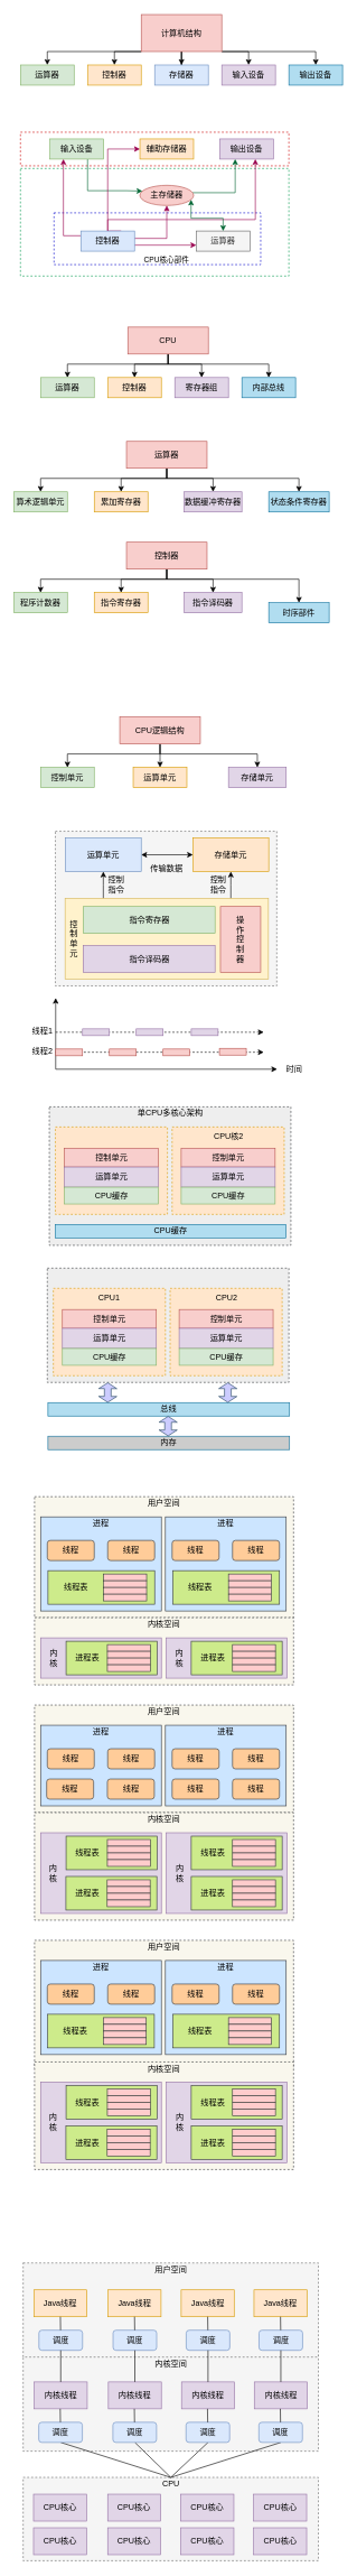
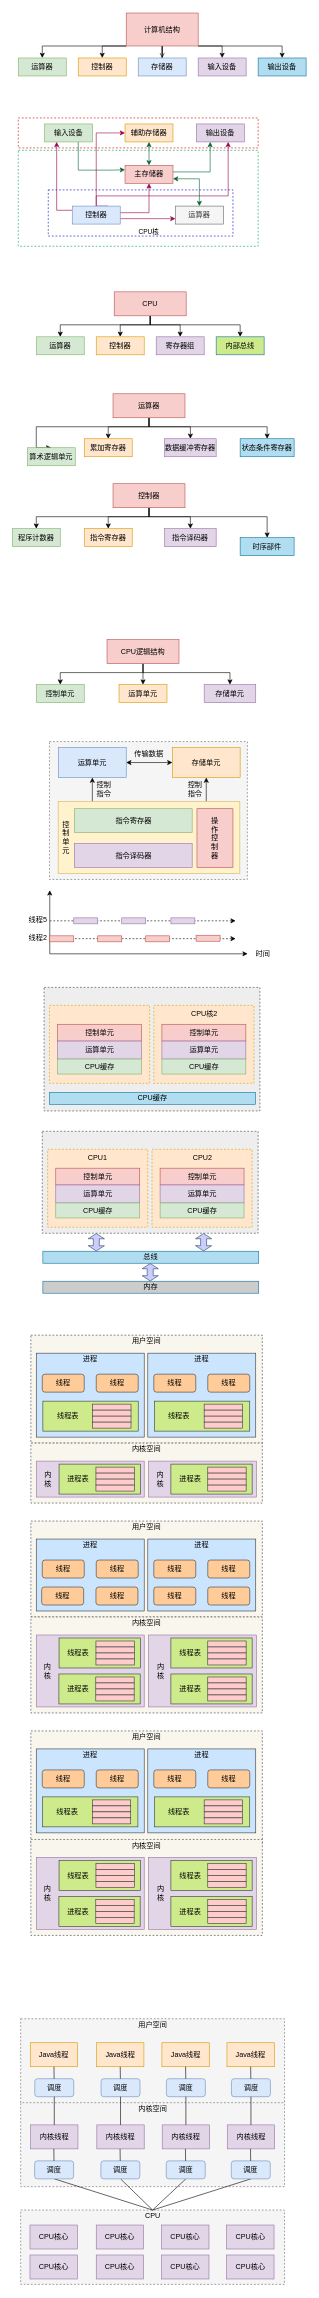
- <mxCell id="13" style="edgeStyle=orthogonalEdgeStyle;rounded=0;orthogonalLoop=1;jettySize=auto;html=1;entryX=0.5;entryY=0;entryDx=0;entryDy=0;" parent="1" source="18" target="21" edge="1"><mxGeometry relative="1" as="geometry" /></mxCell>
+ <mxCell id="13" style="edgeStyle=orthogonalEdgeStyle;rounded=0;orthogonalLoop=1;jettySize=auto;html=1;entryX=0.5;entryY=0;entryDx=0;entryDy=0;endArrow=open;" parent="1" source="18" target="21" edge="1"><mxGeometry relative="1" as="geometry" /></mxCell>
+ <mxCell id="38" value="" style="endArrow=classic;startArrow=classic;html=1;entryX=0.5;entryY=1;entryDx=0;entryDy=0;exitX=0.5;exitY=0;exitDx=0;exitDy=0;strokeColor=#006633;" parent="1" source="30" target="26" edge="1"><mxGeometry width="50" height="50" relative="1" as="geometry"><mxPoint x="240" y="285" as="sourcePoint" /><mxPoint x="290" y="235" as="targetPoint" /></mxGeometry></mxCell>
- <mxCell id="30" value="主存储器" style="ellipse;whiteSpace=wrap;html=1;fillColor=#f8cecc;strokeColor=#b85450;" parent="1" vertex="1"><mxGeometry x="208" y="274" width="80" height="30" as="geometry" /></mxCell>
+ <mxCell id="30" value="主存储器" style="rounded=0;whiteSpace=wrap;html=1;fillColor=#f8cecc;strokeColor=#b85450;" parent="1" vertex="1"><mxGeometry x="208" y="274" width="80" height="30" as="geometry" /></mxCell>
- <mxCell id="40" value="CPU核心部件" style="text;html=1;strokeColor=none;fillColor=none;align=center;verticalAlign=middle;whiteSpace=wrap;rounded=0;dashed=1;fontSize=11;" parent="1" vertex="1"><mxGeometry x="193" y="375" width="110" height="20" as="geometry" /></mxCell>
+ <mxCell id="40" value="CPU核" style="text;html=1;strokeColor=none;fillColor=none;align=center;verticalAlign=middle;whiteSpace=wrap;rounded=0;dashed=1;fontSize=11;" parent="1" vertex="1"><mxGeometry x="193" y="375" width="110" height="20" as="geometry" /></mxCell>
- <mxCell id="49" value="内部总线" style="rounded=0;whiteSpace=wrap;html=1;fillColor=#b1ddf0;strokeColor=#10739e;" parent="1" vertex="1"><mxGeometry x="360" y="560" width="80" height="30" as="geometry" /></mxCell>
+ <mxCell id="49" value="内部总线" style="rounded=0;whiteSpace=wrap;html=1;fillColor=#cdeb8b;strokeColor=#10739e;" parent="1" vertex="1"><mxGeometry x="360" y="560" width="80" height="30" as="geometry" /></mxCell>
- <mxCell id="55" value="算术逻辑单元" style="rounded=0;whiteSpace=wrap;html=1;fillColor=#d5e8d4;strokeColor=#82b366;" parent="1" vertex="1"><mxGeometry x="20" y="730" width="80" height="30" as="geometry" /></mxCell>
+ <mxCell id="55" value="算术逻辑单元" style="rounded=0;whiteSpace=wrap;html=1;fillColor=#d5e8d4;strokeColor=#82b366;" parent="1" vertex="1"><mxGeometry x="45" y="745" width="80" height="30" as="geometry" /></mxCell>
- <mxCell id="85" value="传输数据" style="text;html=1;strokeColor=none;fillColor=none;align=center;verticalAlign=middle;whiteSpace=wrap;rounded=0;fontSize=12;" parent="1" vertex="1"><mxGeometry x="222" y="1280" width="52" height="20" as="geometry" /></mxCell>
+ <mxCell id="85" value="传输数据" style="text;html=1;strokeColor=none;fillColor=none;align=center;verticalAlign=middle;whiteSpace=wrap;rounded=0;fontSize=12;" parent="1" vertex="1"><mxGeometry x="222" y="1245" width="52" height="20" as="geometry" /></mxCell>
- <mxCell id="96" value="线程1" style="text;html=1;strokeColor=none;fillColor=none;align=center;verticalAlign=middle;whiteSpace=wrap;rounded=0;" vertex="1" parent="1"><mxGeometry x="42.5" y="1522" width="40" height="20" as="geometry" /></mxCell>
+ <mxCell id="96" value="线程5" style="text;html=1;strokeColor=none;fillColor=none;align=center;verticalAlign=middle;whiteSpace=wrap;rounded=0;" vertex="1" parent="1"><mxGeometry x="42.5" y="1522" width="40" height="20" as="geometry" /></mxCell>
- <mxCell id="105" value="单CPU多核心架构" style="text;html=1;strokeColor=none;fillColor=none;align=center;verticalAlign=middle;whiteSpace=wrap;rounded=0;dashed=1;" vertex="1" parent="1"><mxGeometry x="189.75" y="1645" width="126.5" height="20" as="geometry" /></mxCell>
